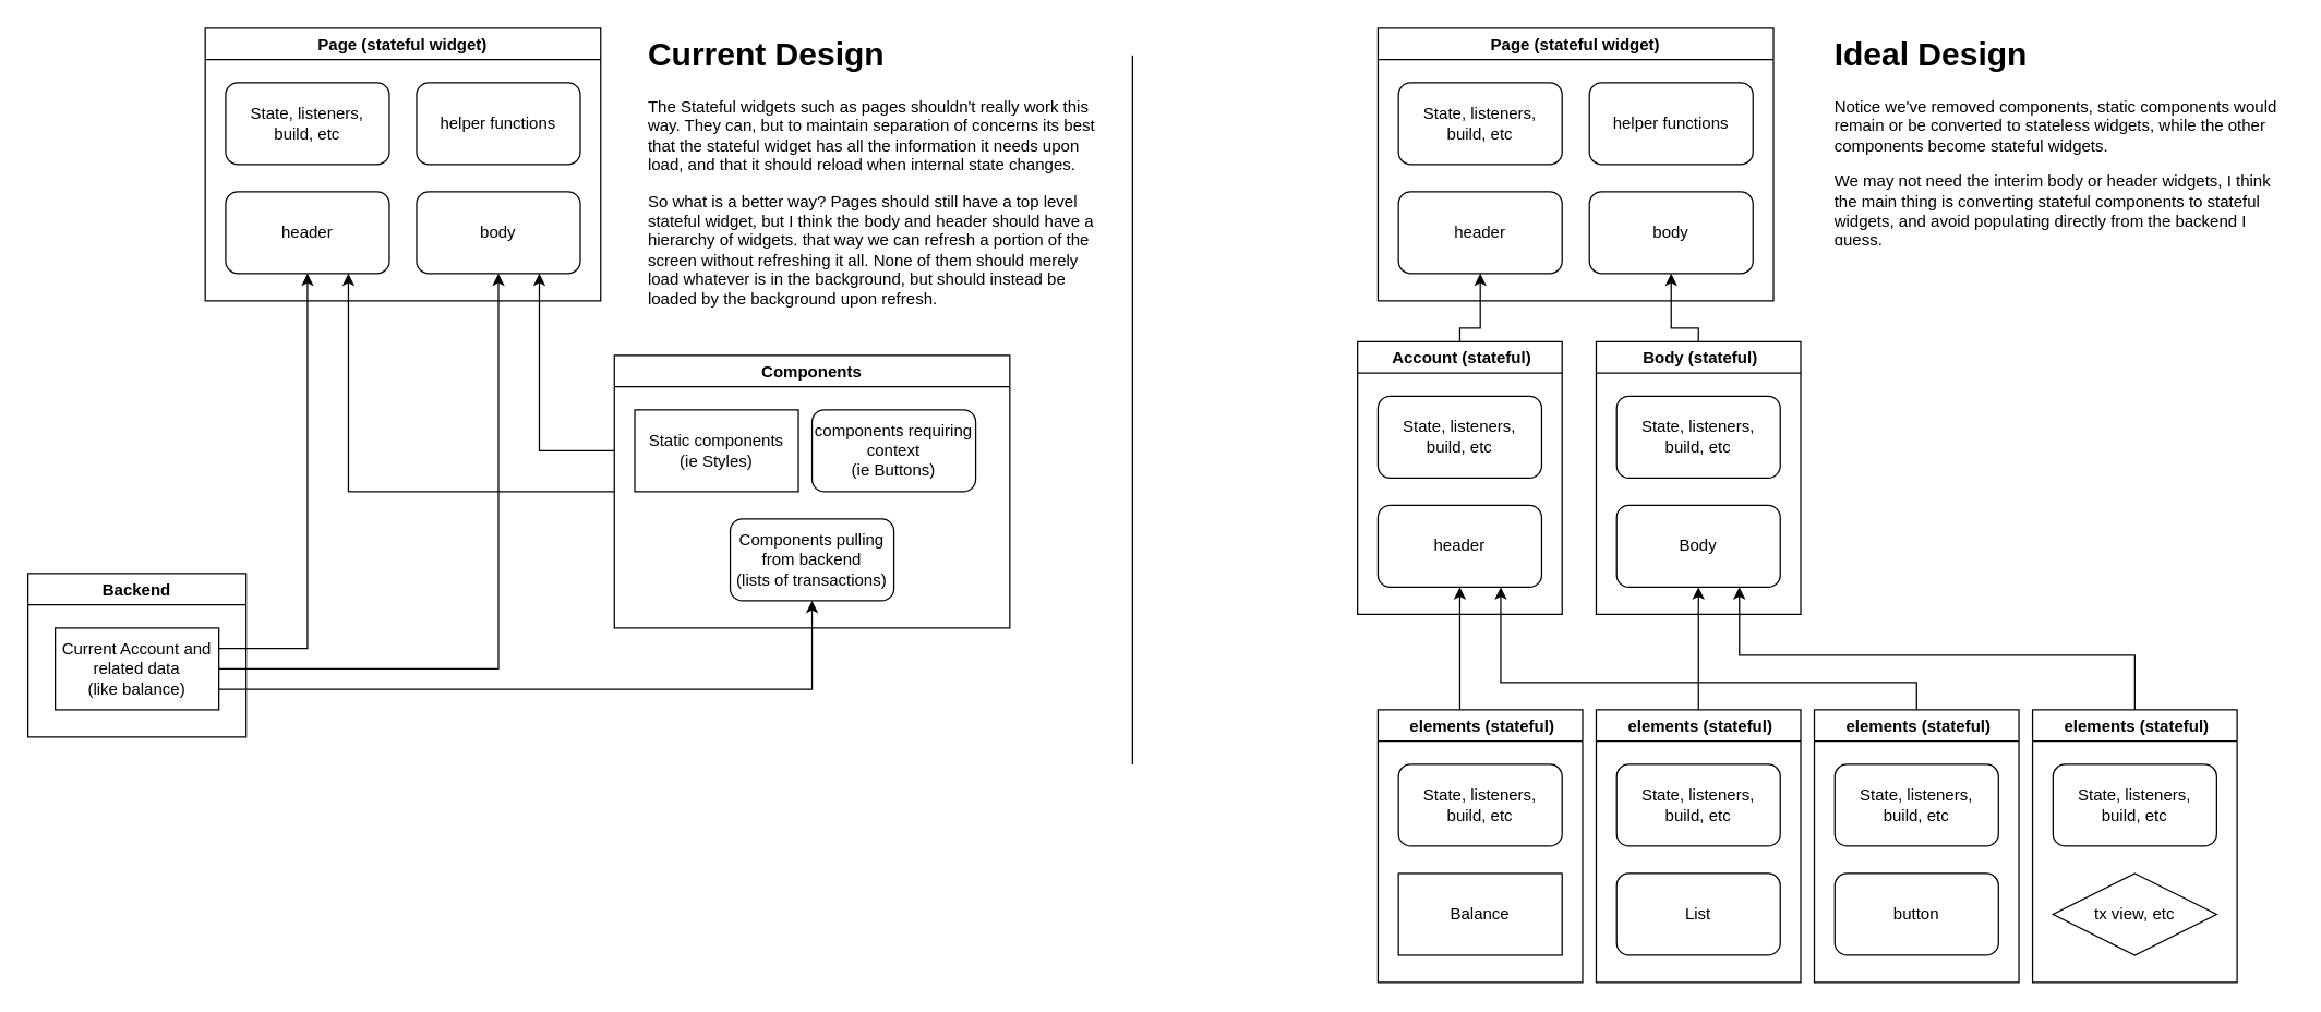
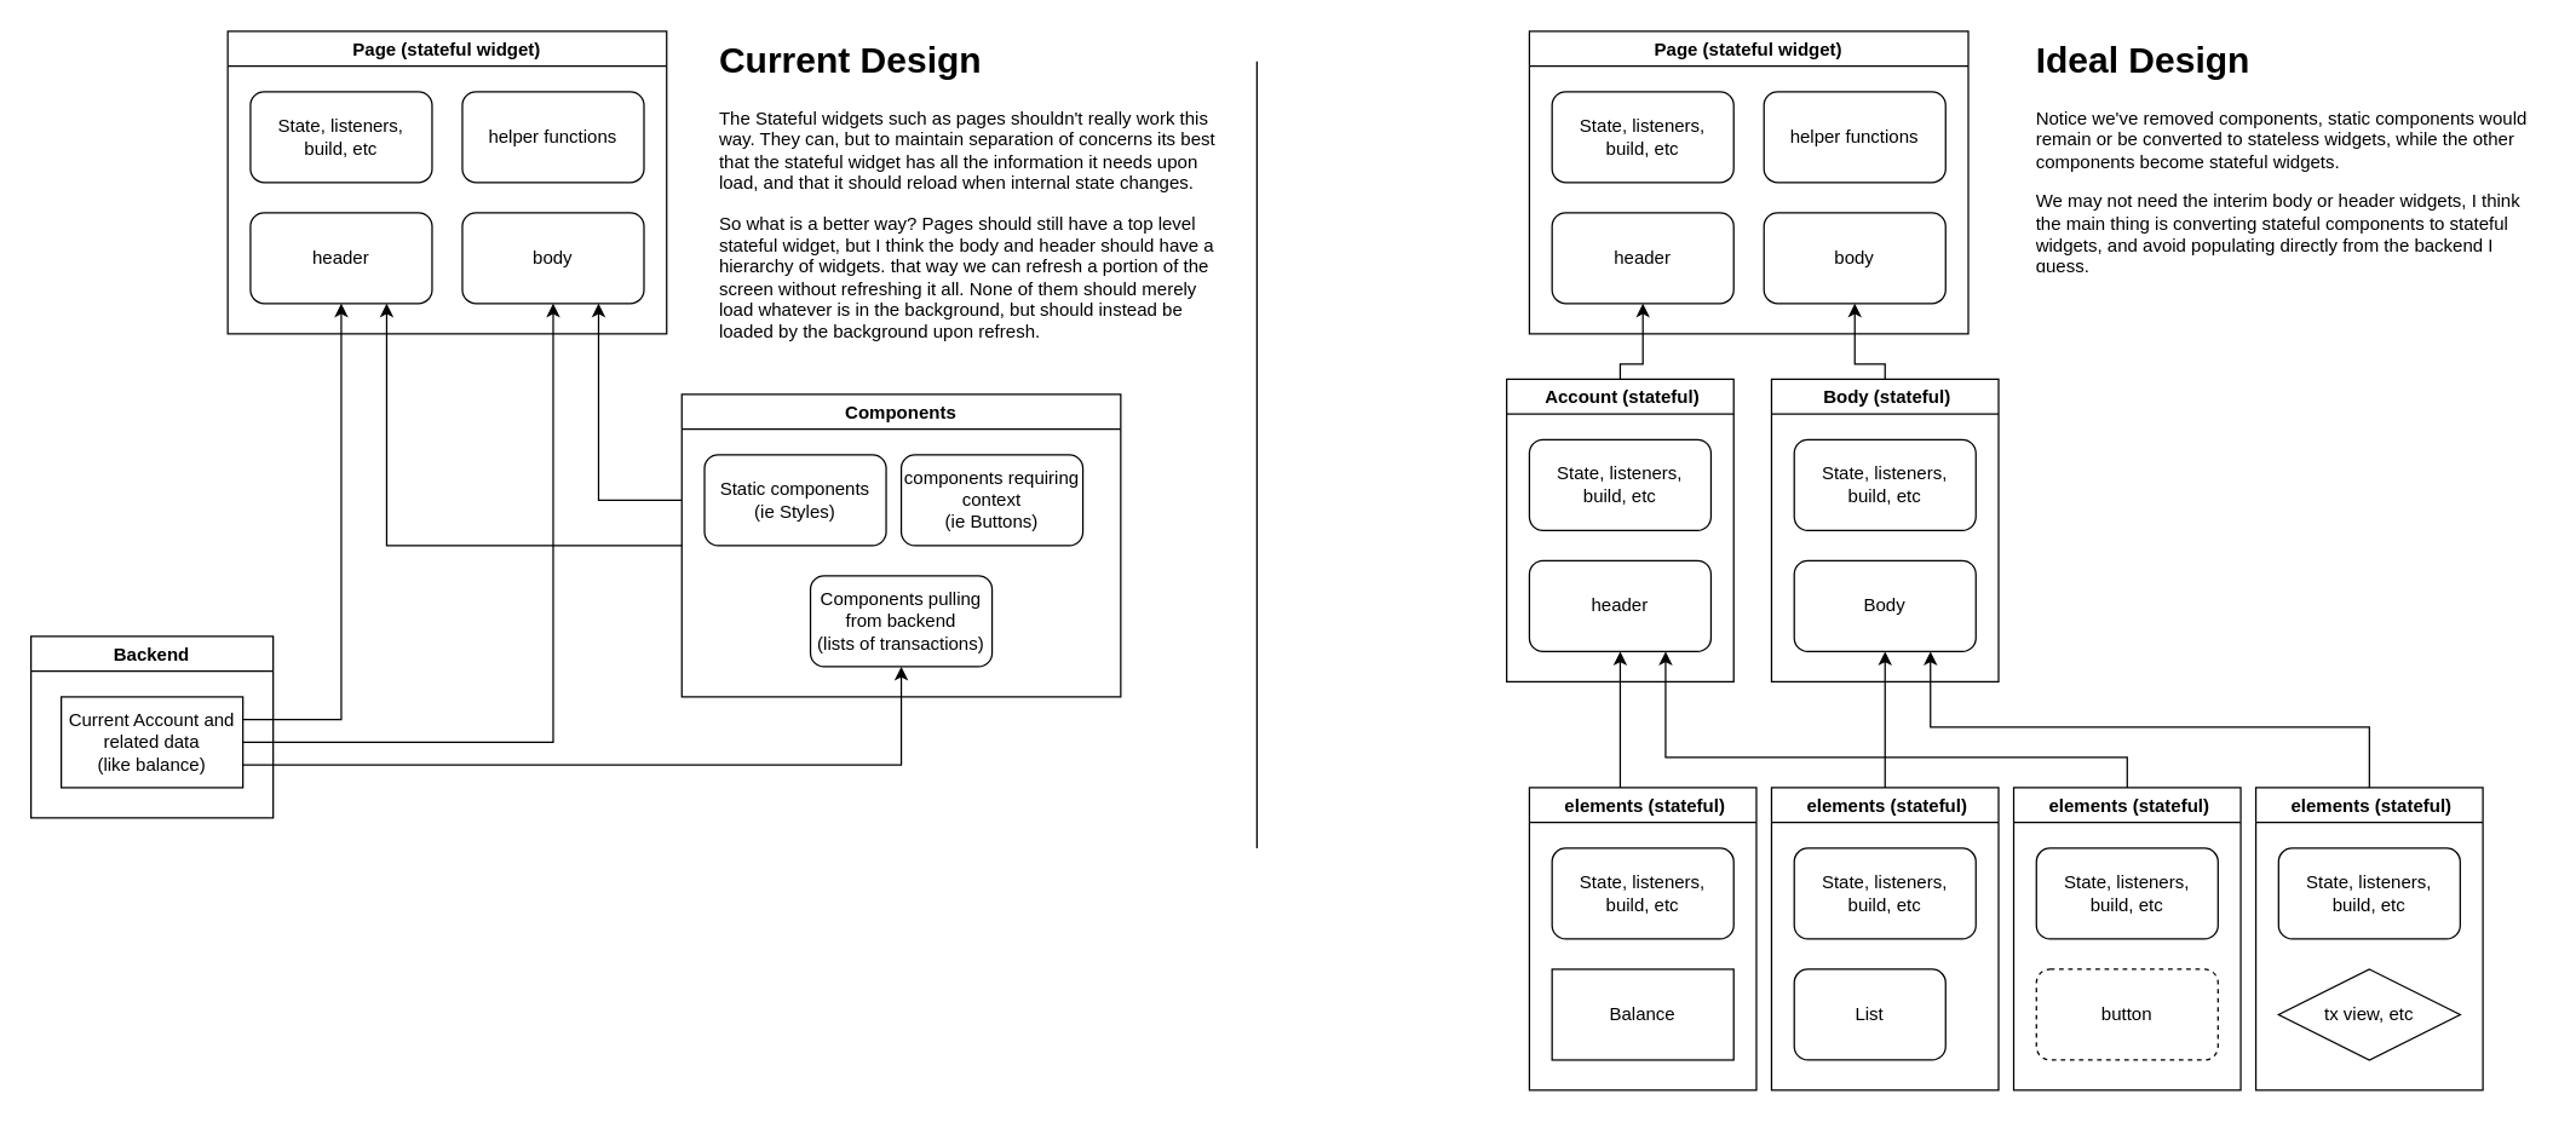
- <mxCell id="15" value="Static components&lt;br&gt;(ie Styles)" style="whiteSpace=wrap;html=1;rounded=0;" vertex="1" parent="12"><mxGeometry x="15" y="40" width="120" height="60" as="geometry" /></mxCell>
+ <mxCell id="15" value="Static components&lt;br&gt;(ie Styles)" style="rounded=1;whiteSpace=wrap;html=1;" vertex="1" parent="12"><mxGeometry x="15" y="40" width="120" height="60" as="geometry" /></mxCell>
- <mxCell id="35" value="List" style="rounded=1;whiteSpace=wrap;html=1;" vertex="1" parent="33"><mxGeometry x="15" y="120" width="120" height="60" as="geometry" /></mxCell>
+ <mxCell id="35" value="List" style="rounded=1;whiteSpace=wrap;html=1;" vertex="1" parent="33"><mxGeometry x="15" y="120" width="100" height="60" as="geometry" /></mxCell>
- <mxCell id="39" value="button" style="rounded=1;whiteSpace=wrap;html=1;" vertex="1" parent="37"><mxGeometry x="15" y="120" width="120" height="60" as="geometry" /></mxCell>
+ <mxCell id="39" value="button" style="rounded=1;whiteSpace=wrap;html=1;dashed=1;" vertex="1" parent="37"><mxGeometry x="15" y="120" width="120" height="60" as="geometry" /></mxCell>
